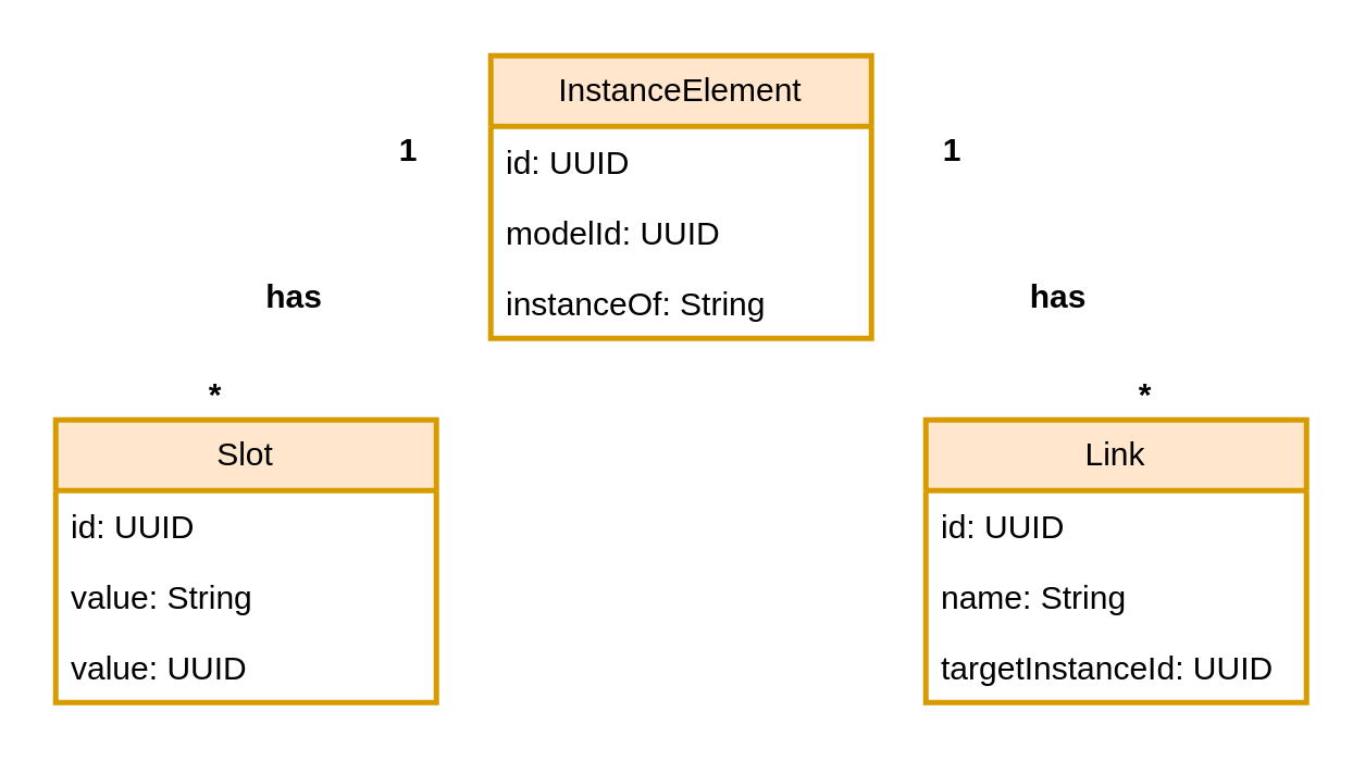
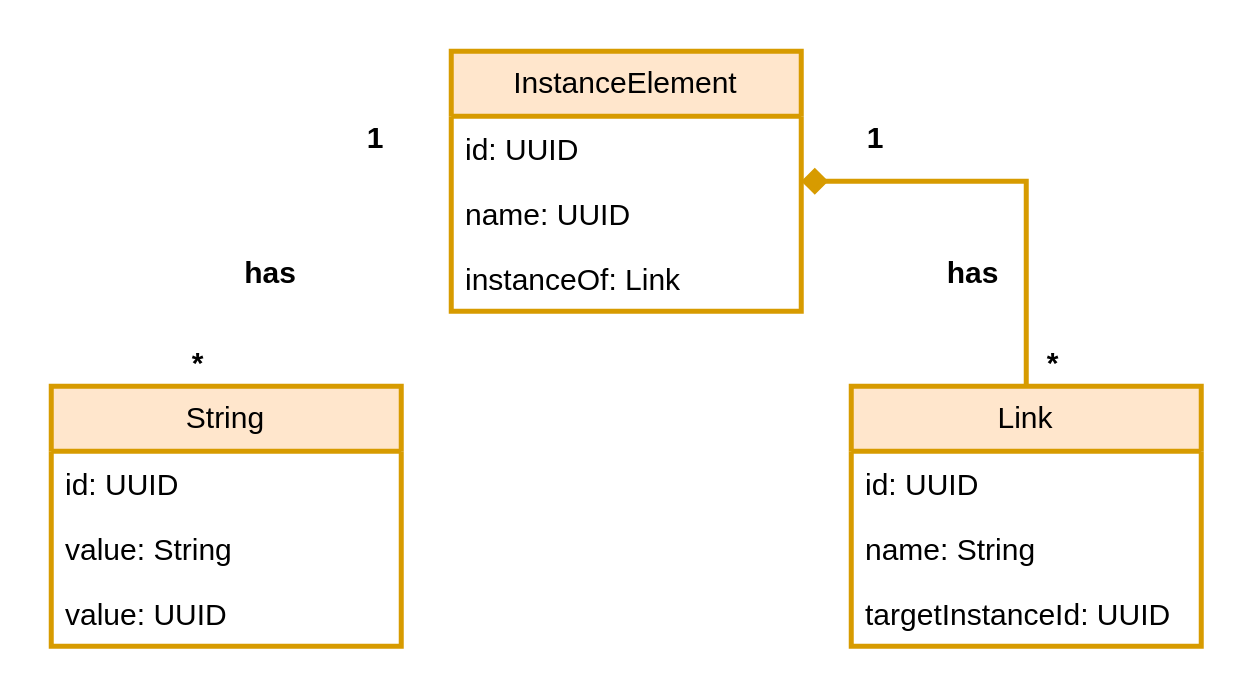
+ <mxCell id="17" style="edgeStyle=orthogonalEdgeStyle;rounded=0;orthogonalLoop=1;jettySize=auto;html=1;fillColor=#ffe6cc;strokeColor=#d79b00;strokeWidth=2;startArrow=diamond;startFill=1;endArrow=none;endFill=0;" edge="1" parent="1" source="2" target="10"><mxGeometry relative="1" as="geometry"><mxPoint x="190" y="82" as="sourcePoint" /><mxPoint x="100" y="174" as="targetPoint" /></mxGeometry></mxCell>
- <mxCell id="4" value="modelId: UUID" style="text;strokeColor=none;fillColor=none;align=left;verticalAlign=top;spacingLeft=4;spacingRight=4;overflow=hidden;rotatable=0;points=[[0,0.5],[1,0.5]];portConstraint=eastwest;whiteSpace=wrap;html=1;" vertex="1" parent="2"><mxGeometry y="52" width="140" height="26" as="geometry" /></mxCell>
+ <mxCell id="4" value="name: UUID" style="text;strokeColor=none;fillColor=none;align=left;verticalAlign=top;spacingLeft=4;spacingRight=4;overflow=hidden;rotatable=0;points=[[0,0.5],[1,0.5]];portConstraint=eastwest;whiteSpace=wrap;html=1;" vertex="1" parent="2"><mxGeometry y="52" width="140" height="26" as="geometry" /></mxCell>
- <mxCell id="5" value="instanceOf: String" style="text;strokeColor=none;fillColor=none;align=left;verticalAlign=top;spacingLeft=4;spacingRight=4;overflow=hidden;rotatable=0;points=[[0,0.5],[1,0.5]];portConstraint=eastwest;whiteSpace=wrap;html=1;" vertex="1" parent="2"><mxGeometry y="78" width="140" height="26" as="geometry" /></mxCell>
+ <mxCell id="5" value="instanceOf: Link" style="text;strokeColor=none;fillColor=none;align=left;verticalAlign=top;spacingLeft=4;spacingRight=4;overflow=hidden;rotatable=0;points=[[0,0.5],[1,0.5]];portConstraint=eastwest;whiteSpace=wrap;html=1;" vertex="1" parent="2"><mxGeometry y="78" width="140" height="26" as="geometry" /></mxCell>
- <mxCell id="6" value="Slot" style="swimlane;fontStyle=0;childLayout=stackLayout;horizontal=1;startSize=26;fillColor=#ffe6cc;horizontalStack=0;resizeParent=1;resizeParentMax=0;resizeLast=0;collapsible=1;marginBottom=0;whiteSpace=wrap;html=1;strokeWidth=2;strokeColor=#d79b00;" vertex="1" parent="1"><mxGeometry x="20" y="154" width="140" height="104" as="geometry" /></mxCell>
+ <mxCell id="6" value="String" style="swimlane;fontStyle=0;childLayout=stackLayout;horizontal=1;startSize=26;fillColor=#ffe6cc;horizontalStack=0;resizeParent=1;resizeParentMax=0;resizeLast=0;collapsible=1;marginBottom=0;whiteSpace=wrap;html=1;strokeWidth=2;strokeColor=#d79b00;" vertex="1" parent="1"><mxGeometry x="20" y="154" width="140" height="104" as="geometry" /></mxCell>
